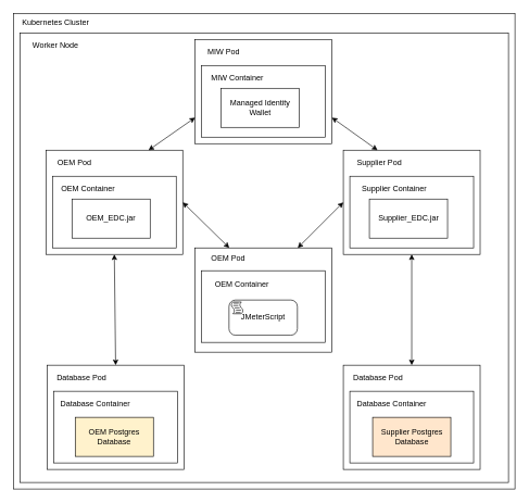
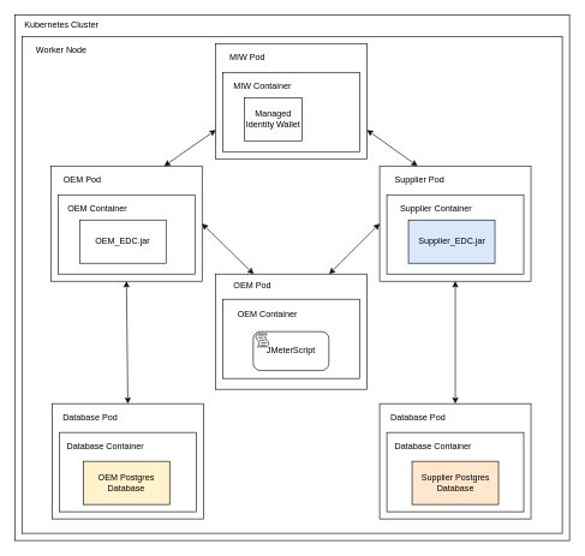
- <mxCell id="38" value="Managed Identity Wallet" style="rounded=0;whiteSpace=wrap;html=1;" vertex="1" parent="1"><mxGeometry x="339" y="135" width="120" height="60" as="geometry" /></mxCell>
+ <mxCell id="38" value="Managed Identity Wallet" style="rounded=0;whiteSpace=wrap;html=1;" vertex="1" parent="1"><mxGeometry x="339" y="135" width="80" height="60" as="geometry" /></mxCell>
- <mxCell id="19" value="Supplier_EDC.jar" style="rounded=0;whiteSpace=wrap;html=1;" parent="1" vertex="1"><mxGeometry x="566.5" y="305" width="120" height="60" as="geometry" /></mxCell>
+ <mxCell id="19" value="Supplier_EDC.jar" style="rounded=0;whiteSpace=wrap;html=1;fillColor=#dae8fc;" parent="1" vertex="1"><mxGeometry x="566.5" y="305" width="120" height="60" as="geometry" /></mxCell>
